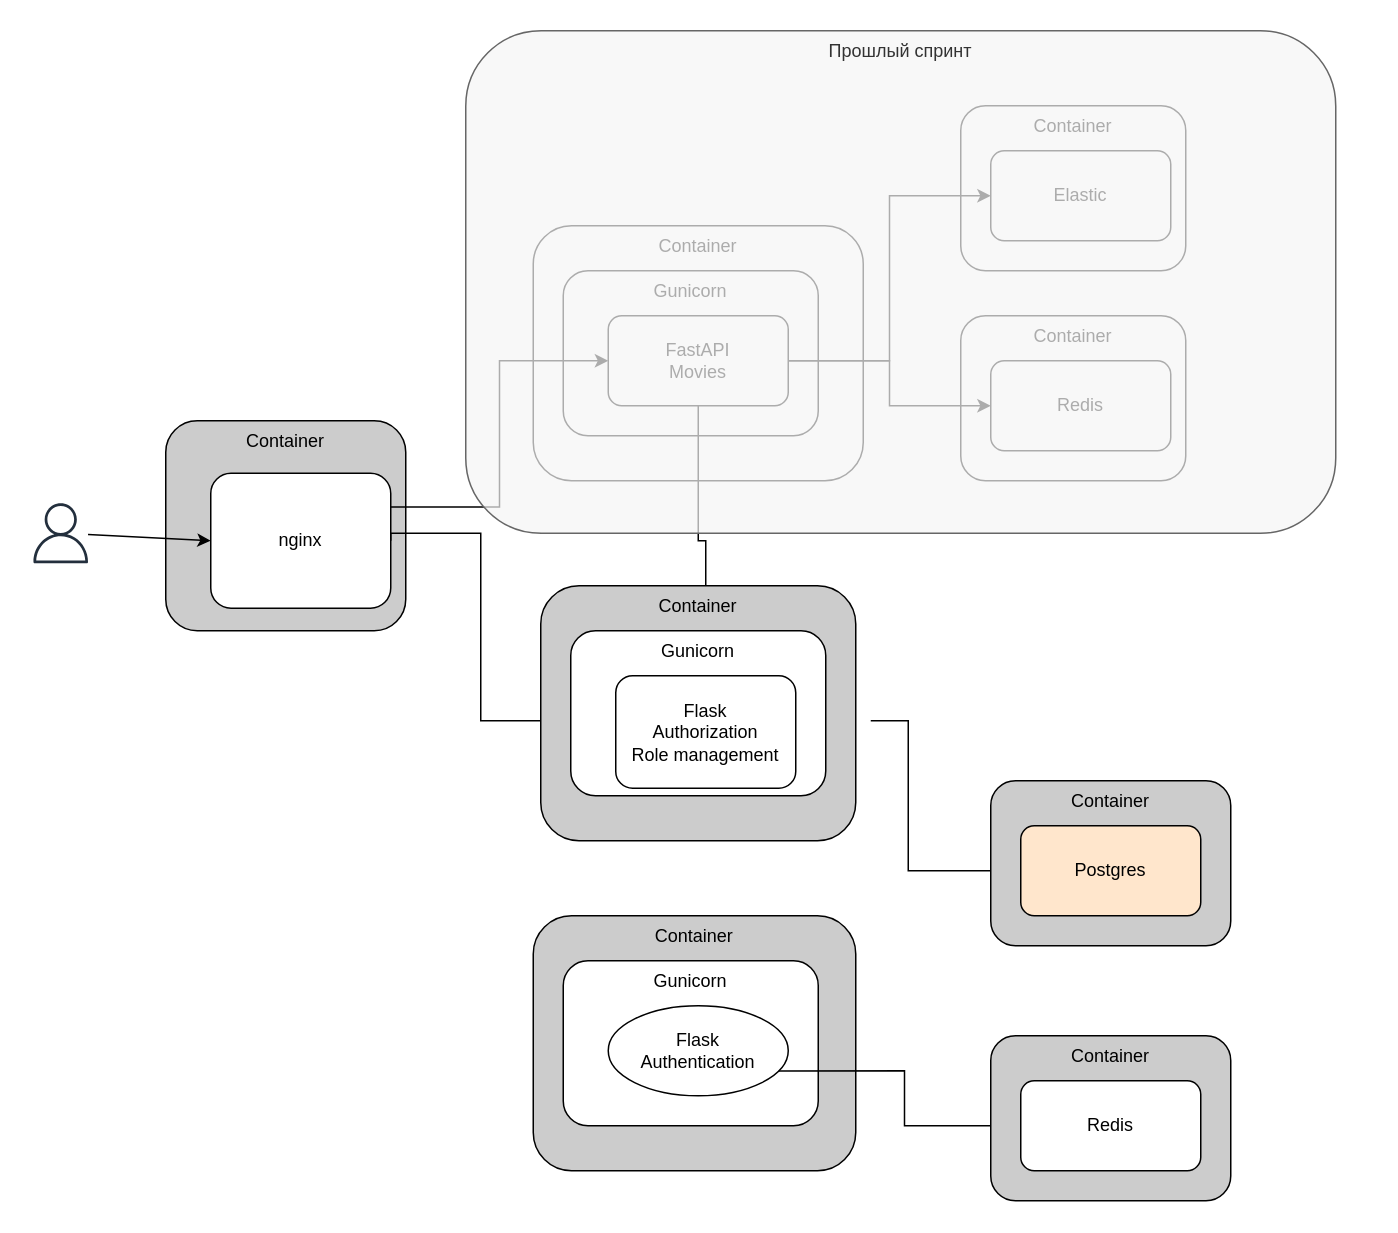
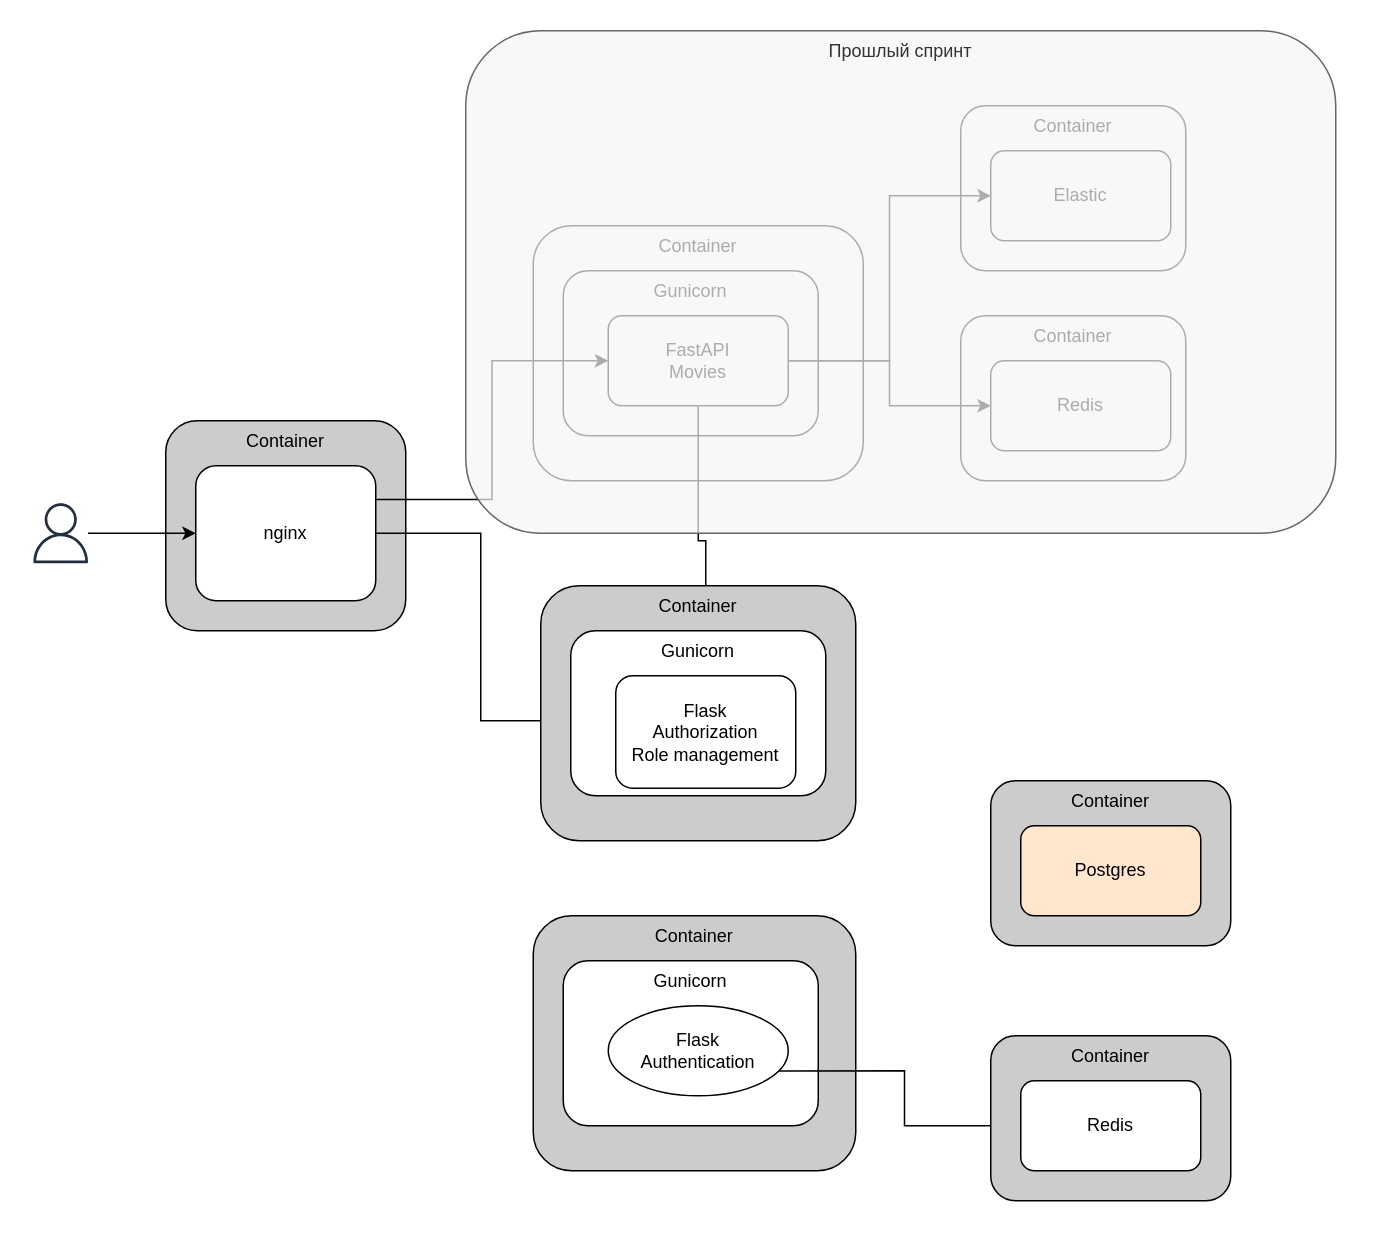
- <mxCell id="3" value="nginx" style="rounded=1;whiteSpace=wrap;html=1;movable=1;resizable=1;rotatable=1;deletable=1;editable=1;locked=0;connectable=1;" vertex="1" parent="1"><mxGeometry x="140" y="315" width="120" height="90" as="geometry" /></mxCell>
+ <mxCell id="3" value="nginx" style="rounded=1;whiteSpace=wrap;html=1;movable=1;resizable=1;rotatable=1;deletable=1;editable=1;locked=0;connectable=1;" vertex="1" parent="1"><mxGeometry x="130" y="310" width="120" height="90" as="geometry" /></mxCell>
- <mxCell id="26" style="edgeStyle=orthogonalEdgeStyle;rounded=0;orthogonalLoop=1;jettySize=auto;html=1;exitX=1;exitY=0.5;exitDx=0;exitDy=0;entryX=0;entryY=0.5;entryDx=0;entryDy=0;" edge="1" parent="1" source="38" target="32"><mxGeometry relative="1" as="geometry"><Array as="points"><mxPoint x="605" y="480" /><mxPoint x="605" y="580" /></Array></mxGeometry></mxCell>
